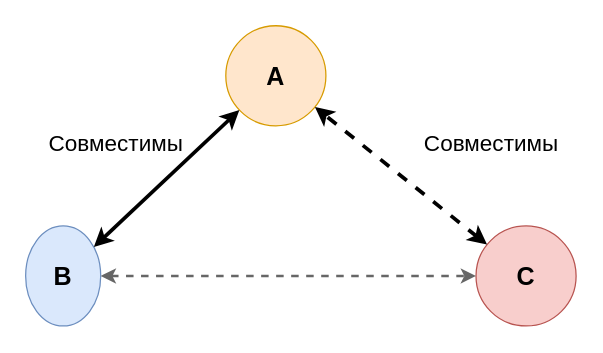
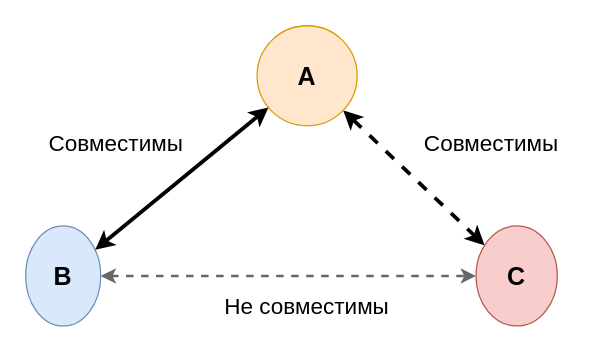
- <mxCell id="2" value="A" style="ellipse;whiteSpace=wrap;html=1;aspect=fixed;fillColor=#ffe6cc;strokeColor=#d79b00;fontSize=20;fontStyle=1" vertex="1" parent="1"><mxGeometry x="180" y="20" width="80" height="80" as="geometry" /></mxCell>
+ <mxCell id="2" value="A" style="ellipse;whiteSpace=wrap;html=1;aspect=fixed;fillColor=#ffe6cc;strokeColor=#d79b00;fontSize=20;fontStyle=1" vertex="1" parent="1"><mxGeometry x="205" y="20" width="80" height="80" as="geometry" /></mxCell>
- <mxCell id="4" value="C" style="ellipse;whiteSpace=wrap;html=1;aspect=fixed;fillColor=#f8cecc;strokeColor=#b85450;fontSize=20;fontStyle=1" vertex="1" parent="1"><mxGeometry x="380" y="180" width="80" height="80" as="geometry" /></mxCell>
+ <mxCell id="4" value="C" style="ellipse;whiteSpace=wrap;html=1;aspect=fixed;fillColor=#f8cecc;strokeColor=#b85450;fontSize=20;fontStyle=1" vertex="1" parent="1"><mxGeometry x="380" y="180" width="65" height="80" as="geometry" /></mxCell>
+ <mxCell id="10" value="Не совместимы" style="text;html=1;align=center;verticalAlign=middle;whiteSpace=wrap;rounded=0;fontSize=18;" vertex="1" parent="1"><mxGeometry x="175" y="230" width="140" height="30" as="geometry" /></mxCell>
